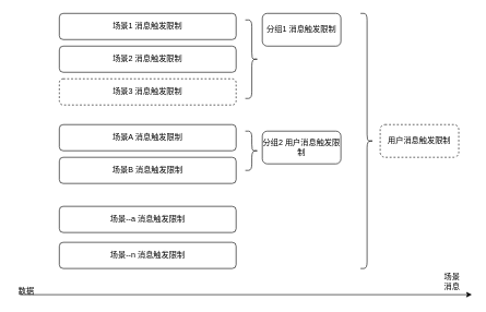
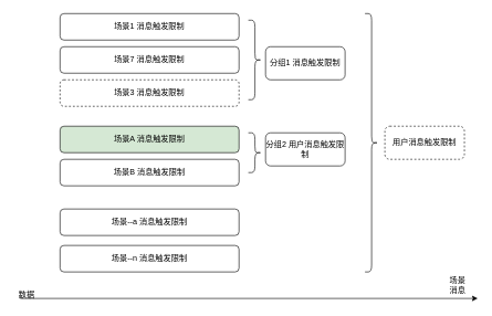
- <mxCell id="8" value="分组1 消息触发限制" style="rounded=1;whiteSpace=wrap;html=1;" parent="1" vertex="1"><mxGeometry x="400" y="20" width="120" height="50" as="geometry" /></mxCell>
+ <mxCell id="8" value="分组1 消息触发限制" style="rounded=1;whiteSpace=wrap;html=1;" parent="1" vertex="1"><mxGeometry x="400" y="70" width="120" height="50" as="geometry" /></mxCell>
- <mxCell id="2" value="场景2 消息触发限制" style="rounded=1;whiteSpace=wrap;html=1;" parent="1" vertex="1"><mxGeometry x="90" y="70" width="270" height="40" as="geometry" /></mxCell>
+ <mxCell id="2" value="场景7 消息触发限制" style="rounded=1;whiteSpace=wrap;html=1;" parent="1" vertex="1"><mxGeometry x="90" y="70" width="270" height="40" as="geometry" /></mxCell>
- <mxCell id="5" value="场景A 消息触发限制" style="rounded=1;whiteSpace=wrap;html=1;" parent="1" vertex="1"><mxGeometry x="90" y="190" width="270" height="40" as="geometry" /></mxCell>
+ <mxCell id="5" value="场景A 消息触发限制" style="rounded=1;whiteSpace=wrap;html=1;fillColor=#d5e8d4;" parent="1" vertex="1"><mxGeometry x="90" y="190" width="270" height="40" as="geometry" /></mxCell>
